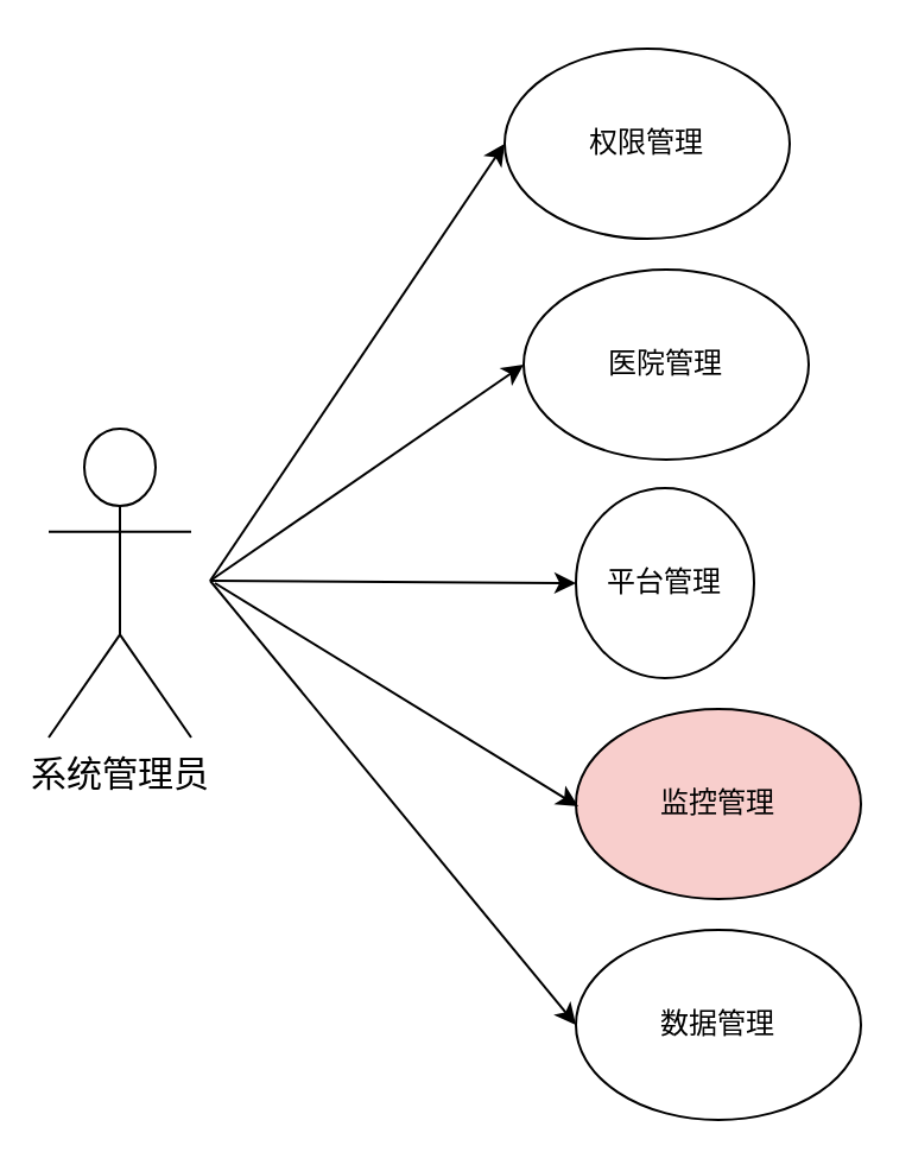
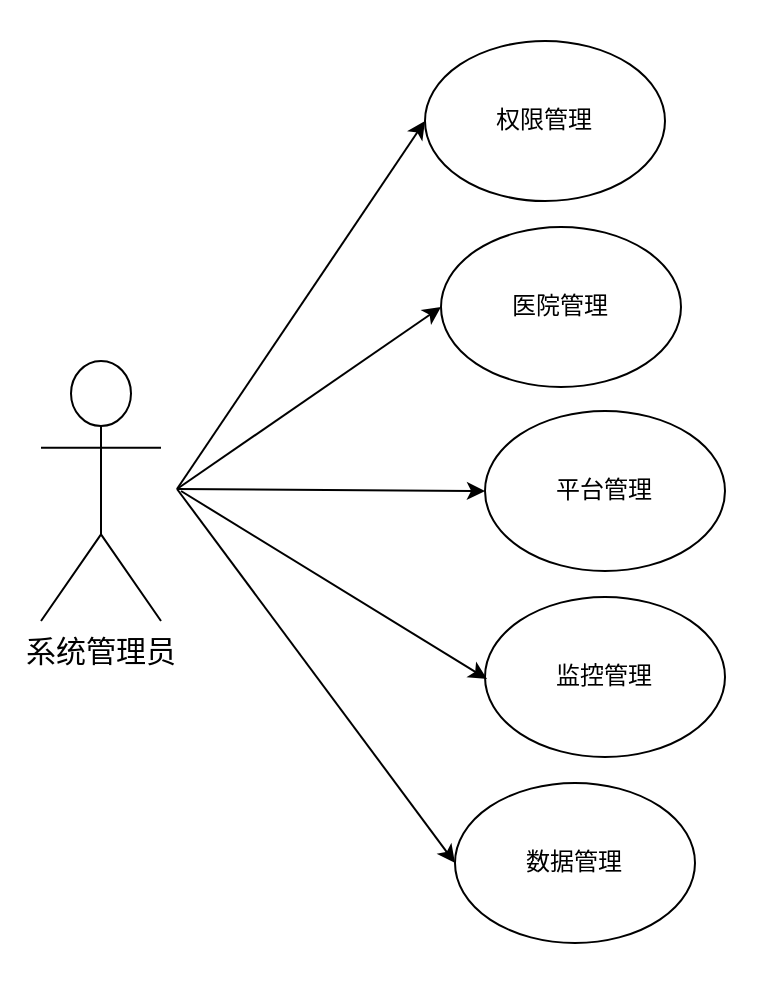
- <mxCell id="5" value="平台管理" style="ellipse;whiteSpace=wrap;html=1;" vertex="1" parent="1"><mxGeometry x="242" y="205" width="75" height="80" as="geometry" /></mxCell>
+ <mxCell id="5" value="平台管理" style="ellipse;whiteSpace=wrap;html=1;" vertex="1" parent="1"><mxGeometry x="242" y="205" width="120" height="80" as="geometry" /></mxCell>
- <mxCell id="11" value="监控管理" style="ellipse;whiteSpace=wrap;html=1;fillColor=#f8cecc;" vertex="1" parent="1"><mxGeometry x="242" y="298" width="120" height="80" as="geometry" /></mxCell>
+ <mxCell id="11" value="监控管理" style="ellipse;whiteSpace=wrap;html=1;" vertex="1" parent="1"><mxGeometry x="242" y="298" width="120" height="80" as="geometry" /></mxCell>
- <mxCell id="6" value="数据管理" style="ellipse;whiteSpace=wrap;html=1;" vertex="1" parent="1"><mxGeometry x="242" y="391" width="120" height="80" as="geometry" /></mxCell>
+ <mxCell id="6" value="数据管理" style="ellipse;whiteSpace=wrap;html=1;" vertex="1" parent="1"><mxGeometry x="227" y="391" width="120" height="80" as="geometry" /></mxCell>
